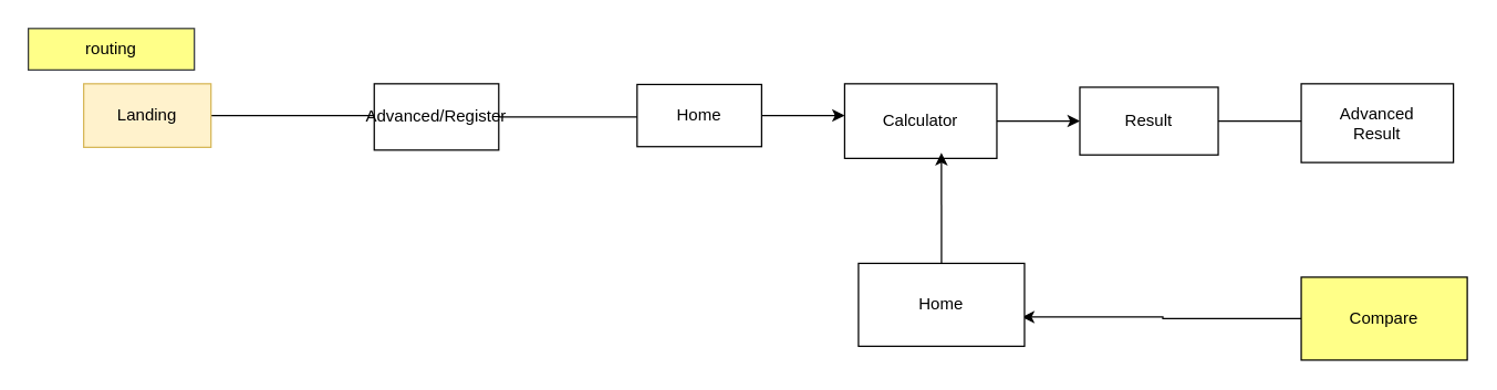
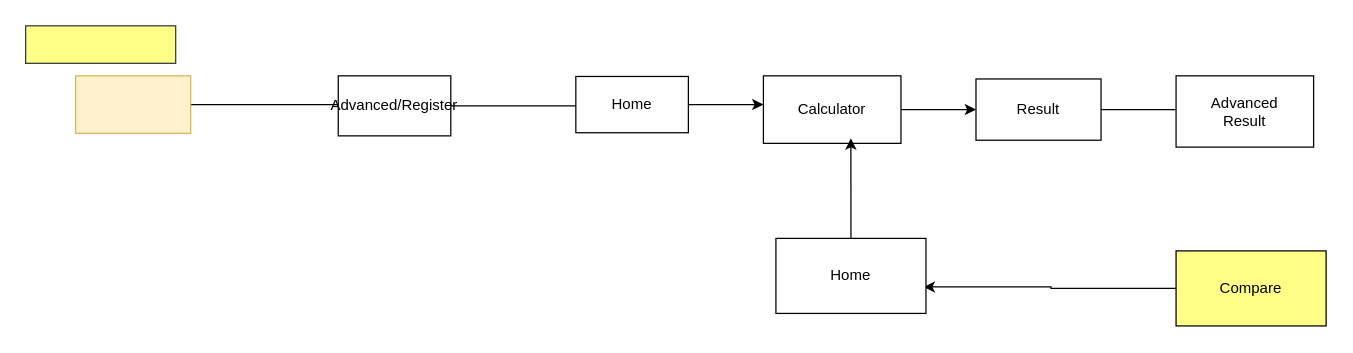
- <mxCell id="6" value="routing" style="text;html=1;strokeColor=none;fillColor=none;align=center;verticalAlign=middle;whiteSpace=wrap;rounded=0;" vertex="1" parent="1"><mxGeometry x="60" y="25" width="40" height="20" as="geometry" /></mxCell>
- <mxCell id="4" value="Landing" style="text;html=1;strokeColor=none;fillColor=none;align=center;verticalAlign=middle;whiteSpace=wrap;rounded=0;" vertex="1" parent="1"><mxGeometry x="86" y="73" width="40" height="20" as="geometry" /></mxCell>
